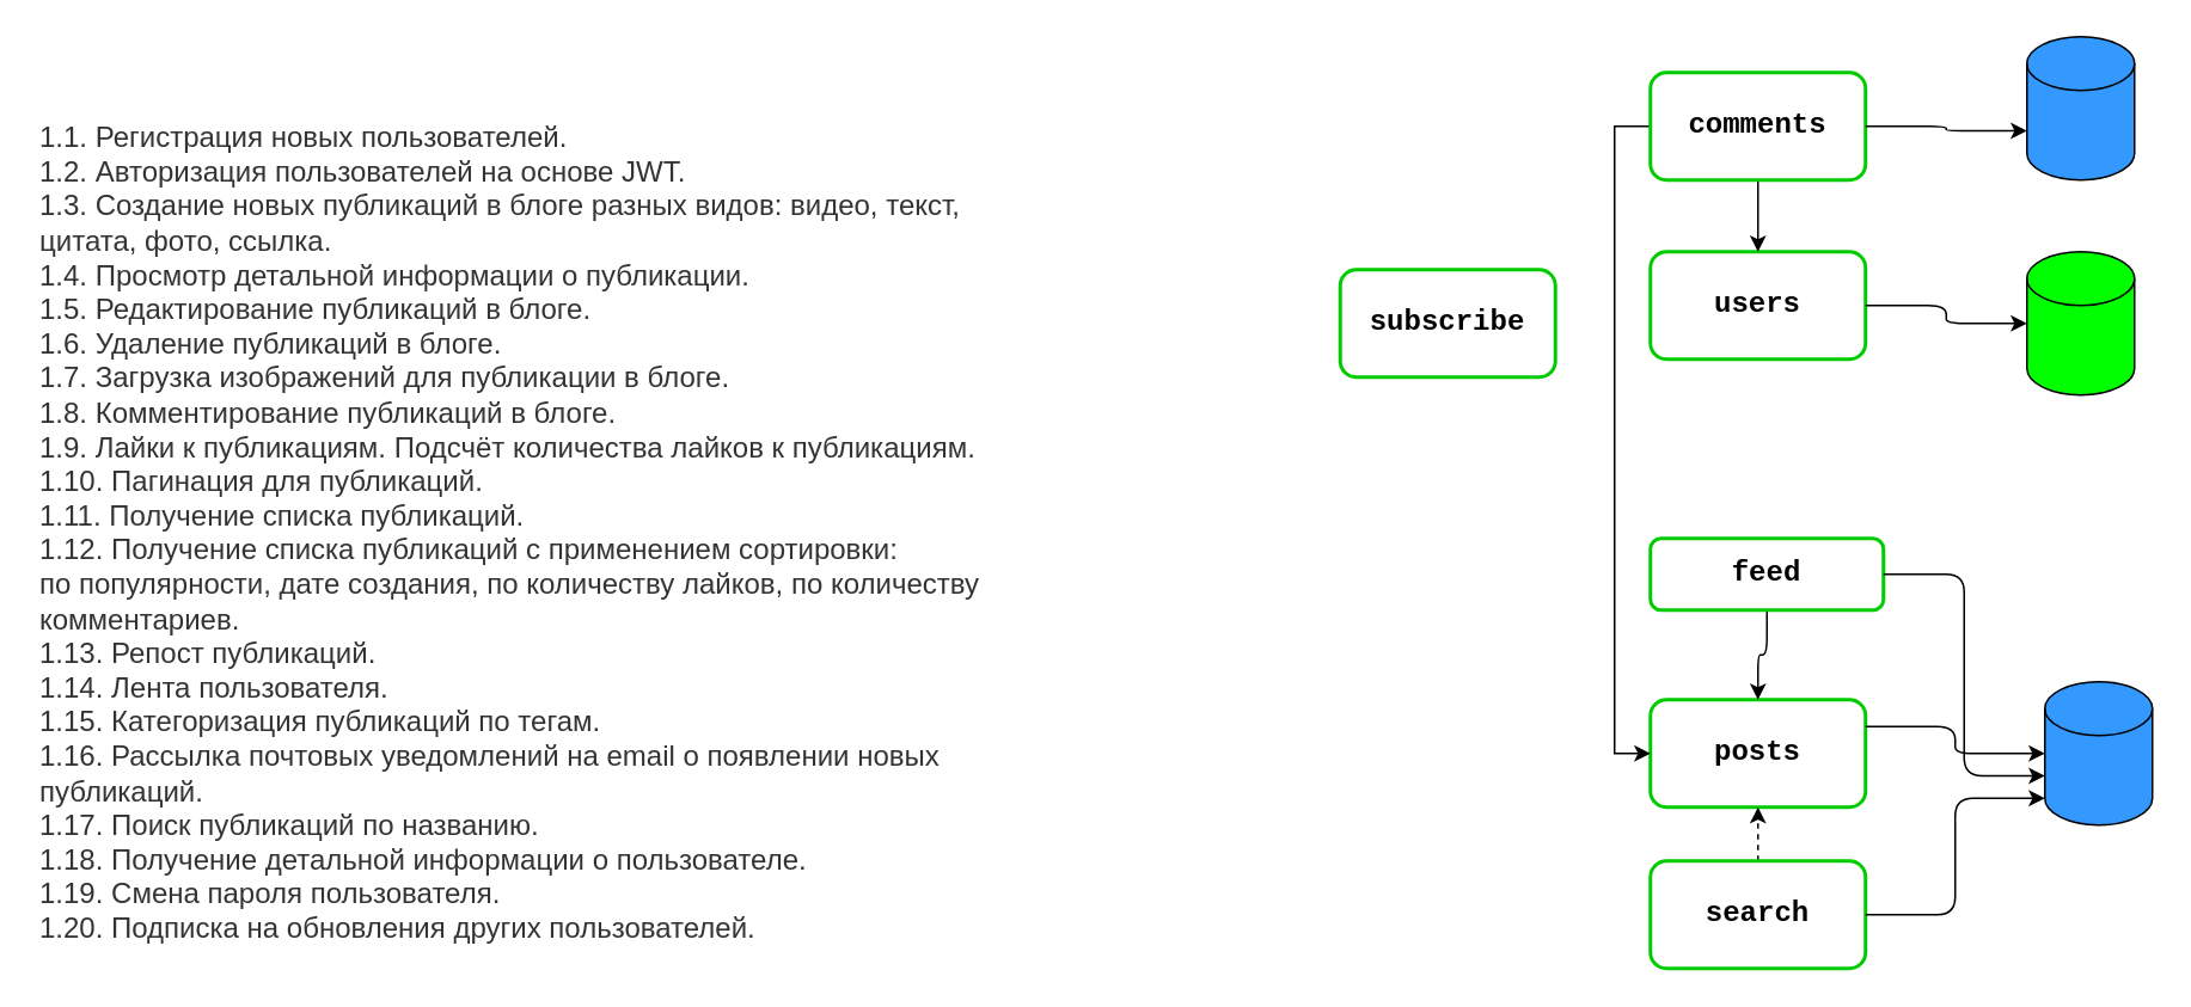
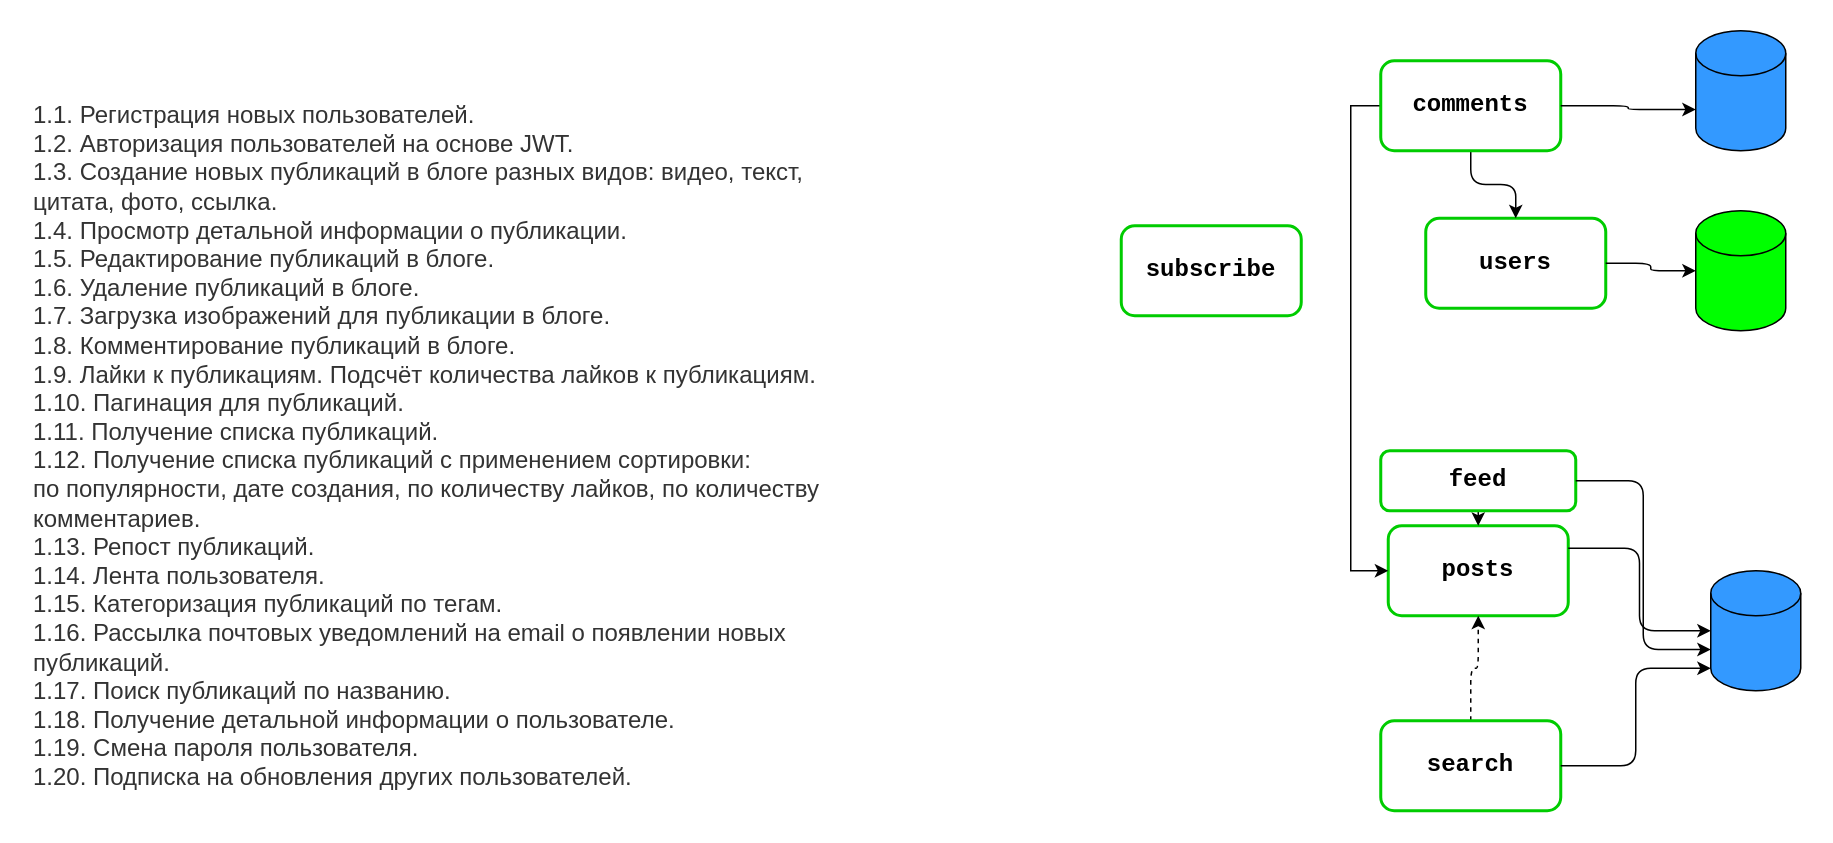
- <mxCell id="2" value="&lt;h3&gt;&lt;font style=&quot;font-size: 16px;&quot; face=&quot;Courier New&quot;&gt;users&lt;/font&gt;&lt;/h3&gt;" style="rounded=1;whiteSpace=wrap;html=1;strokeWidth=2;strokeColor=#00CC00;" parent="1" vertex="1"><mxGeometry x="920" y="140" width="120" height="60" as="geometry" /></mxCell>
+ <mxCell id="2" value="&lt;h3&gt;&lt;font style=&quot;font-size: 16px;&quot; face=&quot;Courier New&quot;&gt;users&lt;/font&gt;&lt;/h3&gt;" style="rounded=1;whiteSpace=wrap;html=1;strokeWidth=2;strokeColor=#00CC00;" parent="1" vertex="1"><mxGeometry x="950" y="145" width="120" height="60" as="geometry" /></mxCell>
- <mxCell id="3" value="&lt;h3&gt;&lt;font face=&quot;Courier New&quot;&gt;&lt;span style=&quot;font-size: 16px;&quot;&gt;posts&lt;/span&gt;&lt;/font&gt;&lt;/h3&gt;" style="rounded=1;whiteSpace=wrap;html=1;fillColor=default;strokeWidth=2;strokeColor=#00CC00;" parent="1" vertex="1"><mxGeometry x="920" y="390" width="120" height="60" as="geometry" /></mxCell>
+ <mxCell id="3" value="&lt;h3&gt;&lt;font face=&quot;Courier New&quot;&gt;&lt;span style=&quot;font-size: 16px;&quot;&gt;posts&lt;/span&gt;&lt;/font&gt;&lt;/h3&gt;" style="rounded=1;whiteSpace=wrap;html=1;fillColor=default;strokeWidth=2;strokeColor=#00CC00;" parent="1" vertex="1"><mxGeometry x="925" y="350" width="120" height="60" as="geometry" /></mxCell>
